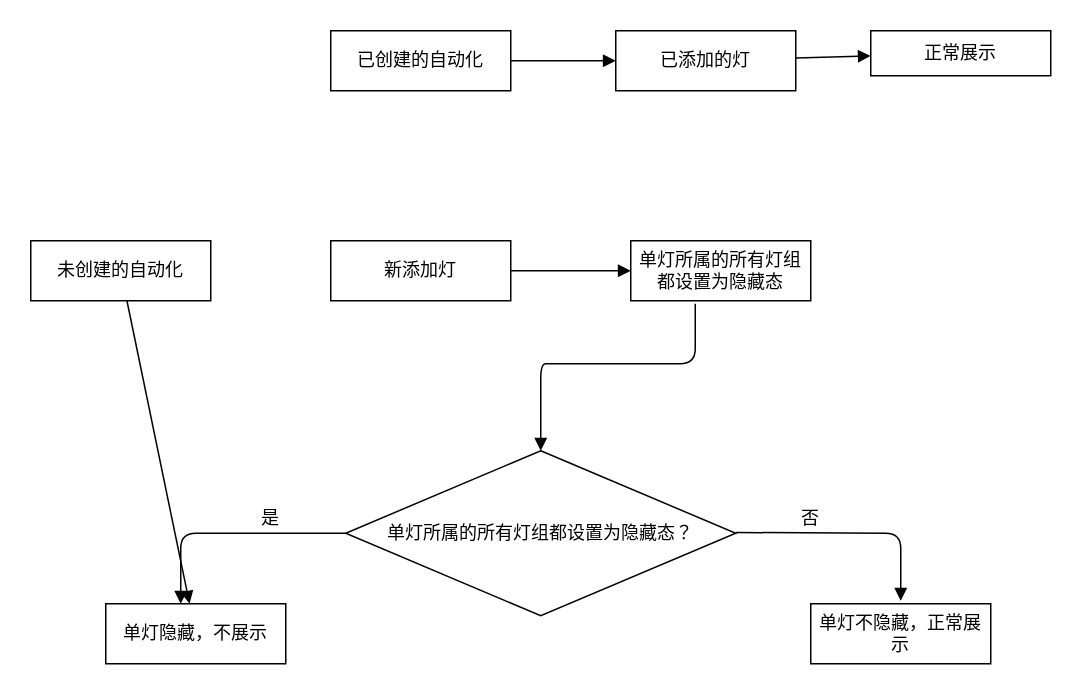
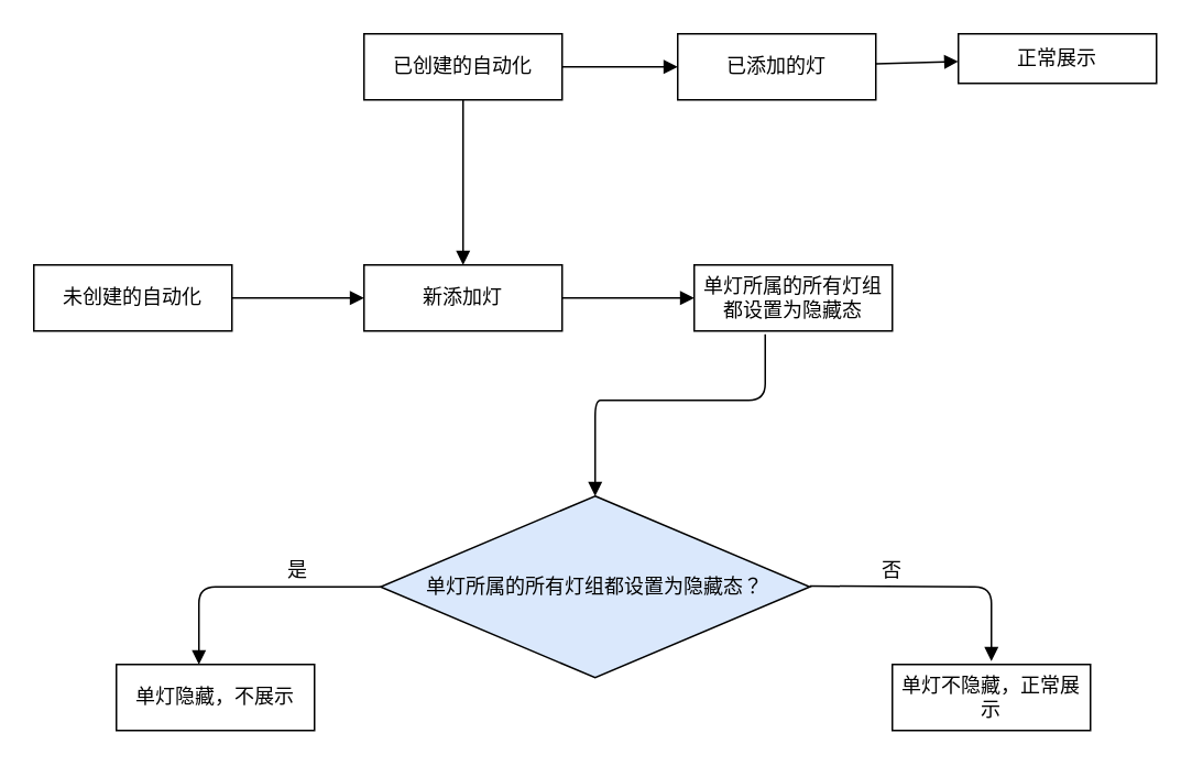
+ <mxCell id="10" style="endArrow=block;" edge="1" parent="1" source="2" target="5"><mxGeometry relative="1" as="geometry" /></mxCell>
- <mxCell id="11" style="endArrow=block;" edge="1" parent="1" source="6" target="19"><mxGeometry relative="1" as="geometry" /></mxCell>
+ <mxCell id="11" style="endArrow=block;" edge="1" parent="1" source="6" target="5"><mxGeometry relative="1" as="geometry" /></mxCell>
- <mxCell id="13" value="单灯所属的所有灯组都设置为隐藏态？" style="rhombus;whiteSpace=wrap;html=1;" vertex="1" parent="1"><mxGeometry x="230" y="300" width="260" height="110" as="geometry" /></mxCell>
+ <mxCell id="13" value="单灯所属的所有灯组都设置为隐藏态？" style="rhombus;whiteSpace=wrap;html=1;fillColor=#dae8fc;" vertex="1" parent="1"><mxGeometry x="230" y="300" width="260" height="110" as="geometry" /></mxCell>
